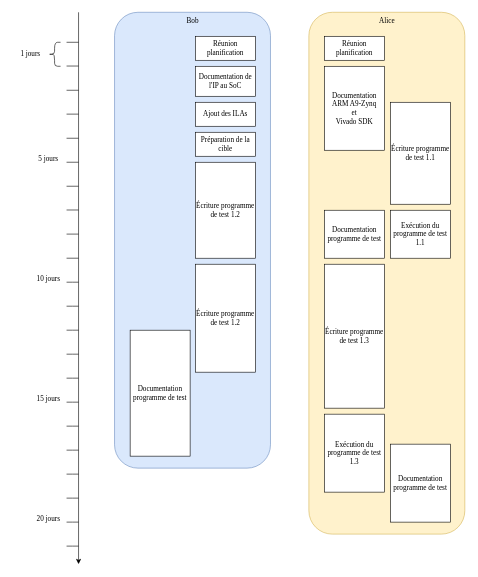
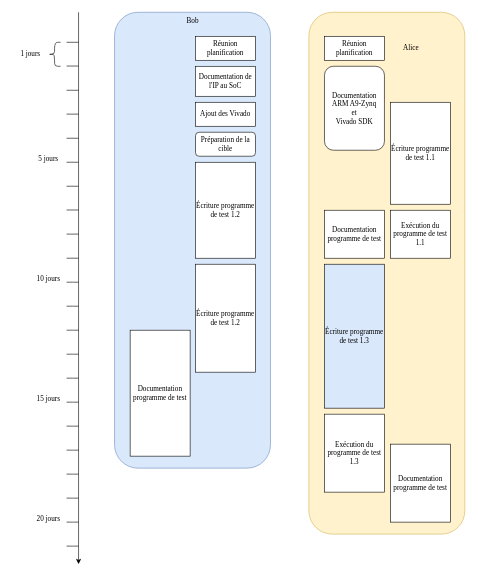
- <mxCell id="9" value="Alice" style="text;html=1;strokeColor=none;fillColor=none;align=center;verticalAlign=middle;whiteSpace=wrap;rounded=0;fontFamily=Verdana;fontSize=12;" vertex="1" parent="1"><mxGeometry x="606.5" y="20" width="75" height="30" as="geometry" /></mxCell>
+ <mxCell id="9" value="Alice" style="text;html=1;strokeColor=none;fillColor=none;align=center;verticalAlign=middle;whiteSpace=wrap;rounded=0;fontFamily=Verdana;fontSize=12;" vertex="1" parent="1"><mxGeometry x="646.5" y="65" width="75" height="30" as="geometry" /></mxCell>
- <mxCell id="17" value="Documentation ARM A9-Zynq&lt;br&gt;&lt;div&gt;et&lt;/div&gt;&lt;div&gt;Vivado SDK&lt;br&gt;&lt;/div&gt;" style="rounded=0;whiteSpace=wrap;html=1;fontFamily=Verdana;fontSize=12;" vertex="1" parent="1"><mxGeometry x="540" y="110" width="100" height="140" as="geometry" /></mxCell>
+ <mxCell id="17" value="Documentation ARM A9-Zynq&lt;br&gt;&lt;div&gt;et&lt;/div&gt;&lt;div&gt;Vivado SDK&lt;br&gt;&lt;/div&gt;" style="whiteSpace=wrap;html=1;fontFamily=Verdana;fontSize=12;rounded=1;" vertex="1" parent="1"><mxGeometry x="540" y="110" width="100" height="140" as="geometry" /></mxCell>
- <mxCell id="12" value="Ajout des ILAs" style="rounded=0;whiteSpace=wrap;html=1;fontFamily=Verdana;fontSize=12;" vertex="1" parent="1"><mxGeometry x="325" y="170" width="100" height="40" as="geometry" /></mxCell>
+ <mxCell id="12" value="Ajout des Vivado" style="rounded=0;whiteSpace=wrap;html=1;fontFamily=Verdana;fontSize=12;" vertex="1" parent="1"><mxGeometry x="325" y="170" width="100" height="40" as="geometry" /></mxCell>
- <mxCell id="13" value="Préparation de la cible" style="rounded=0;whiteSpace=wrap;html=1;fontFamily=Verdana;fontSize=12;" vertex="1" parent="1"><mxGeometry x="325" y="220" width="100" height="40" as="geometry" /></mxCell>
+ <mxCell id="13" value="Préparation de la cible" style="whiteSpace=wrap;html=1;fontFamily=Verdana;fontSize=12;rounded=1;" vertex="1" parent="1"><mxGeometry x="325" y="220" width="100" height="40" as="geometry" /></mxCell>
- <mxCell id="22" value="Écriture programme de test 1.3" style="rounded=0;whiteSpace=wrap;html=1;fontFamily=Verdana;fontSize=12;" vertex="1" parent="1"><mxGeometry x="540" y="440" width="100" height="240" as="geometry" /></mxCell>
+ <mxCell id="22" value="Écriture programme de test 1.3" style="rounded=0;whiteSpace=wrap;html=1;fontFamily=Verdana;fontSize=12;fillColor=#dae8fc;" vertex="1" parent="1"><mxGeometry x="540" y="440" width="100" height="240" as="geometry" /></mxCell>
